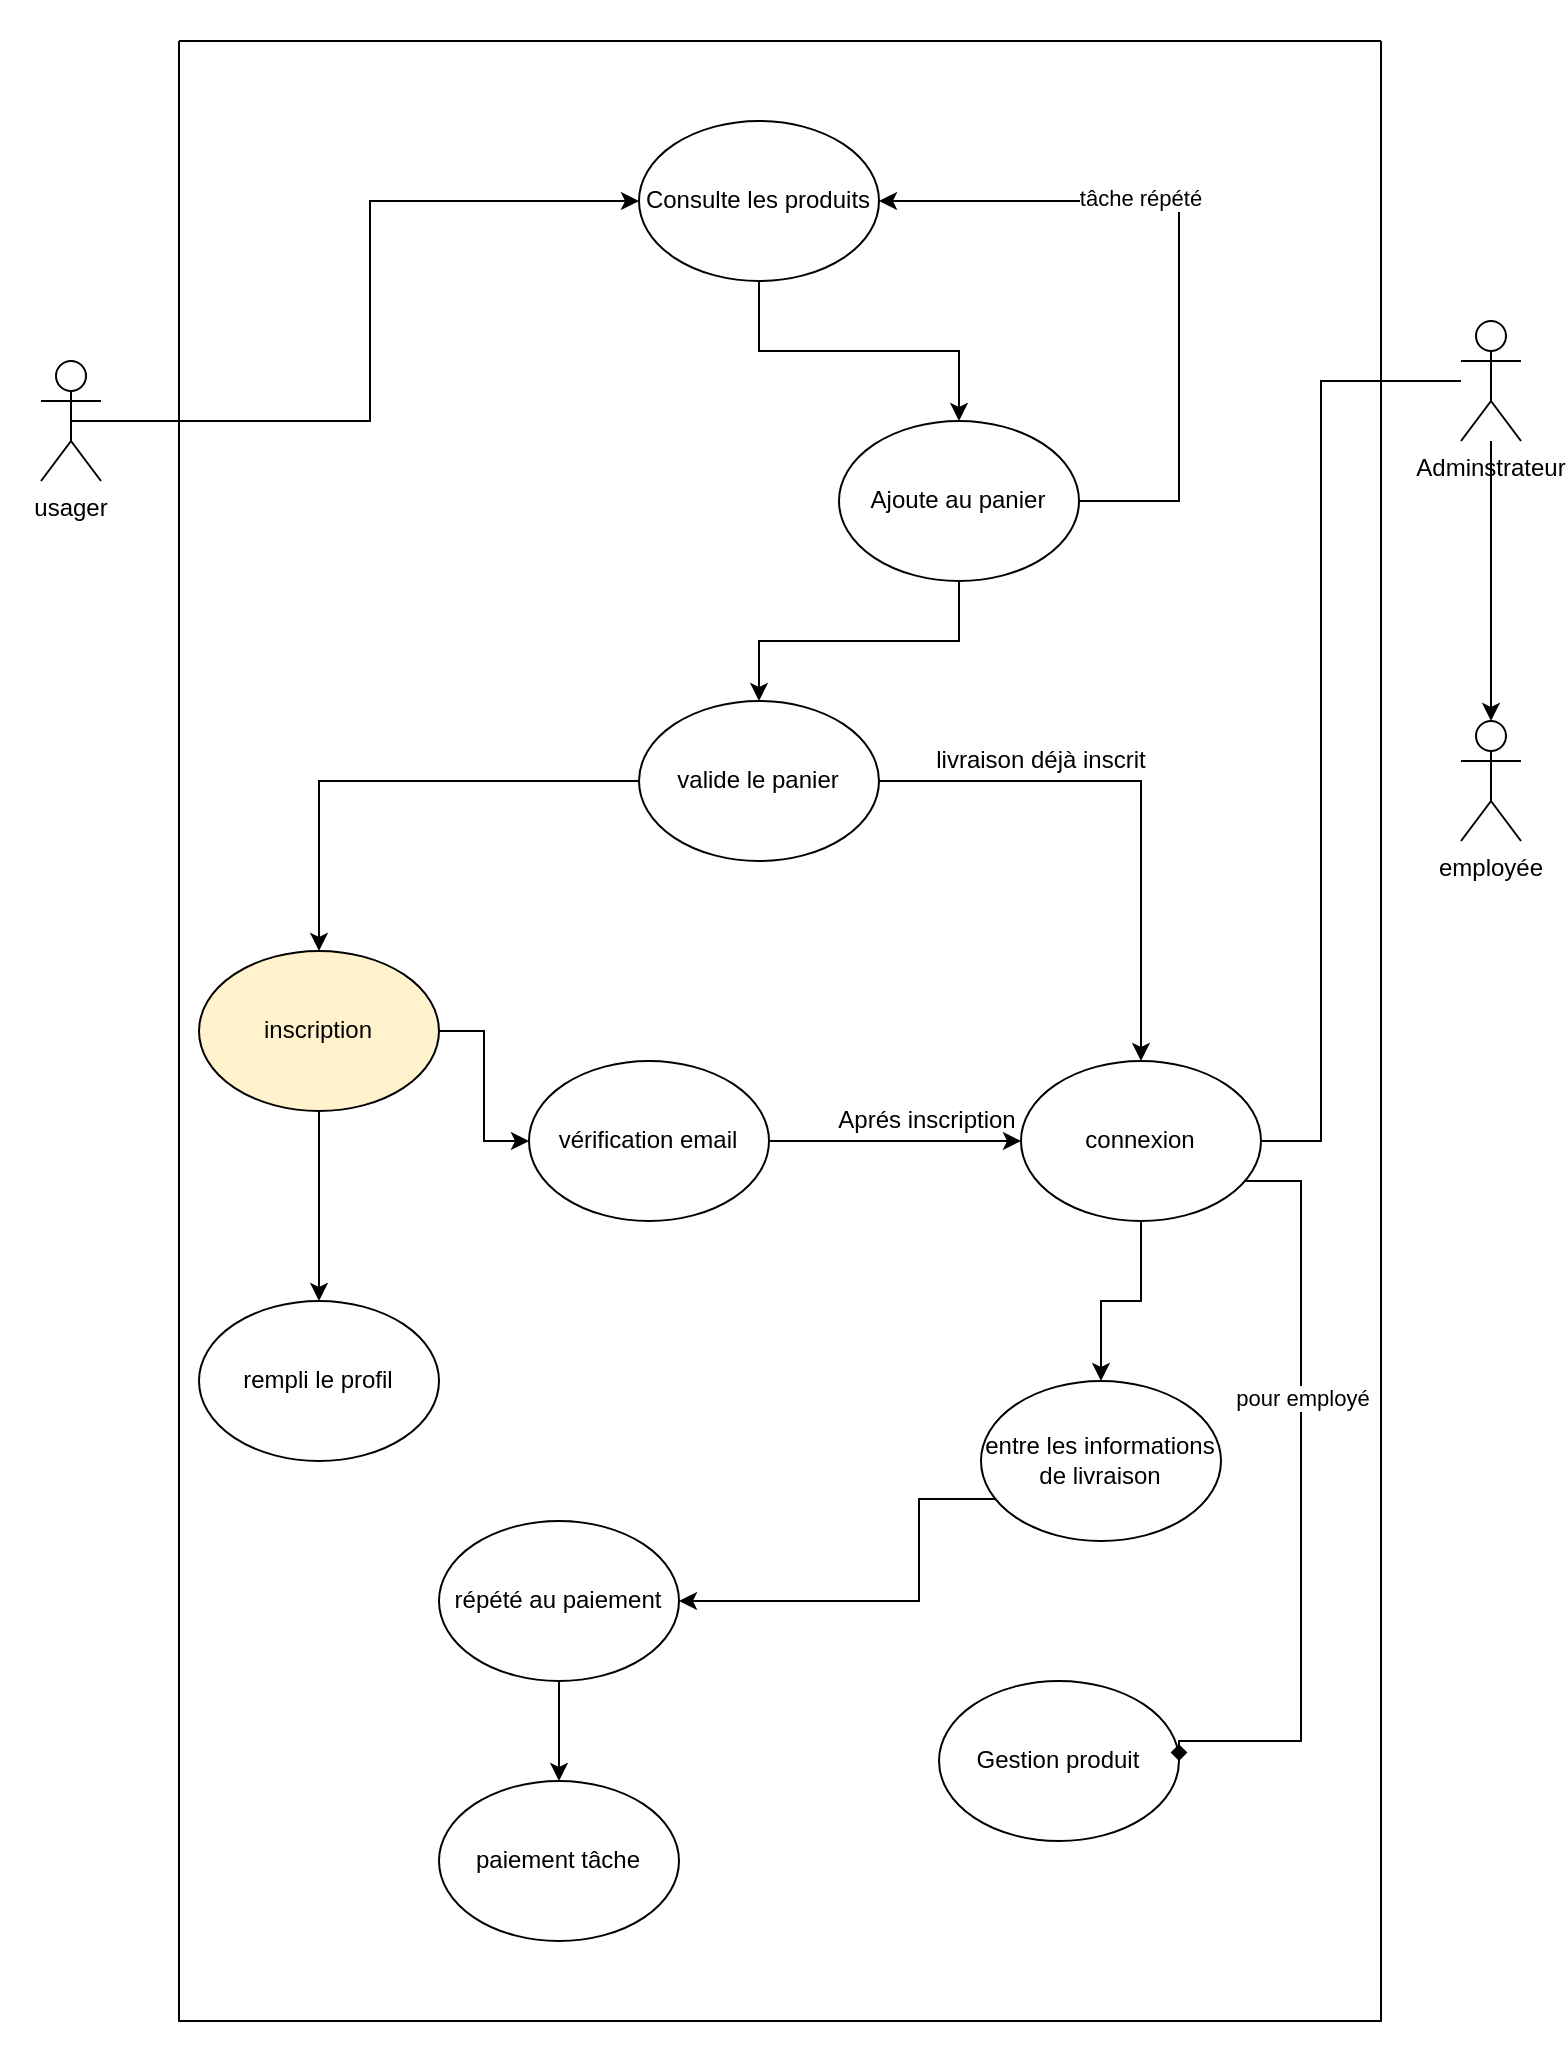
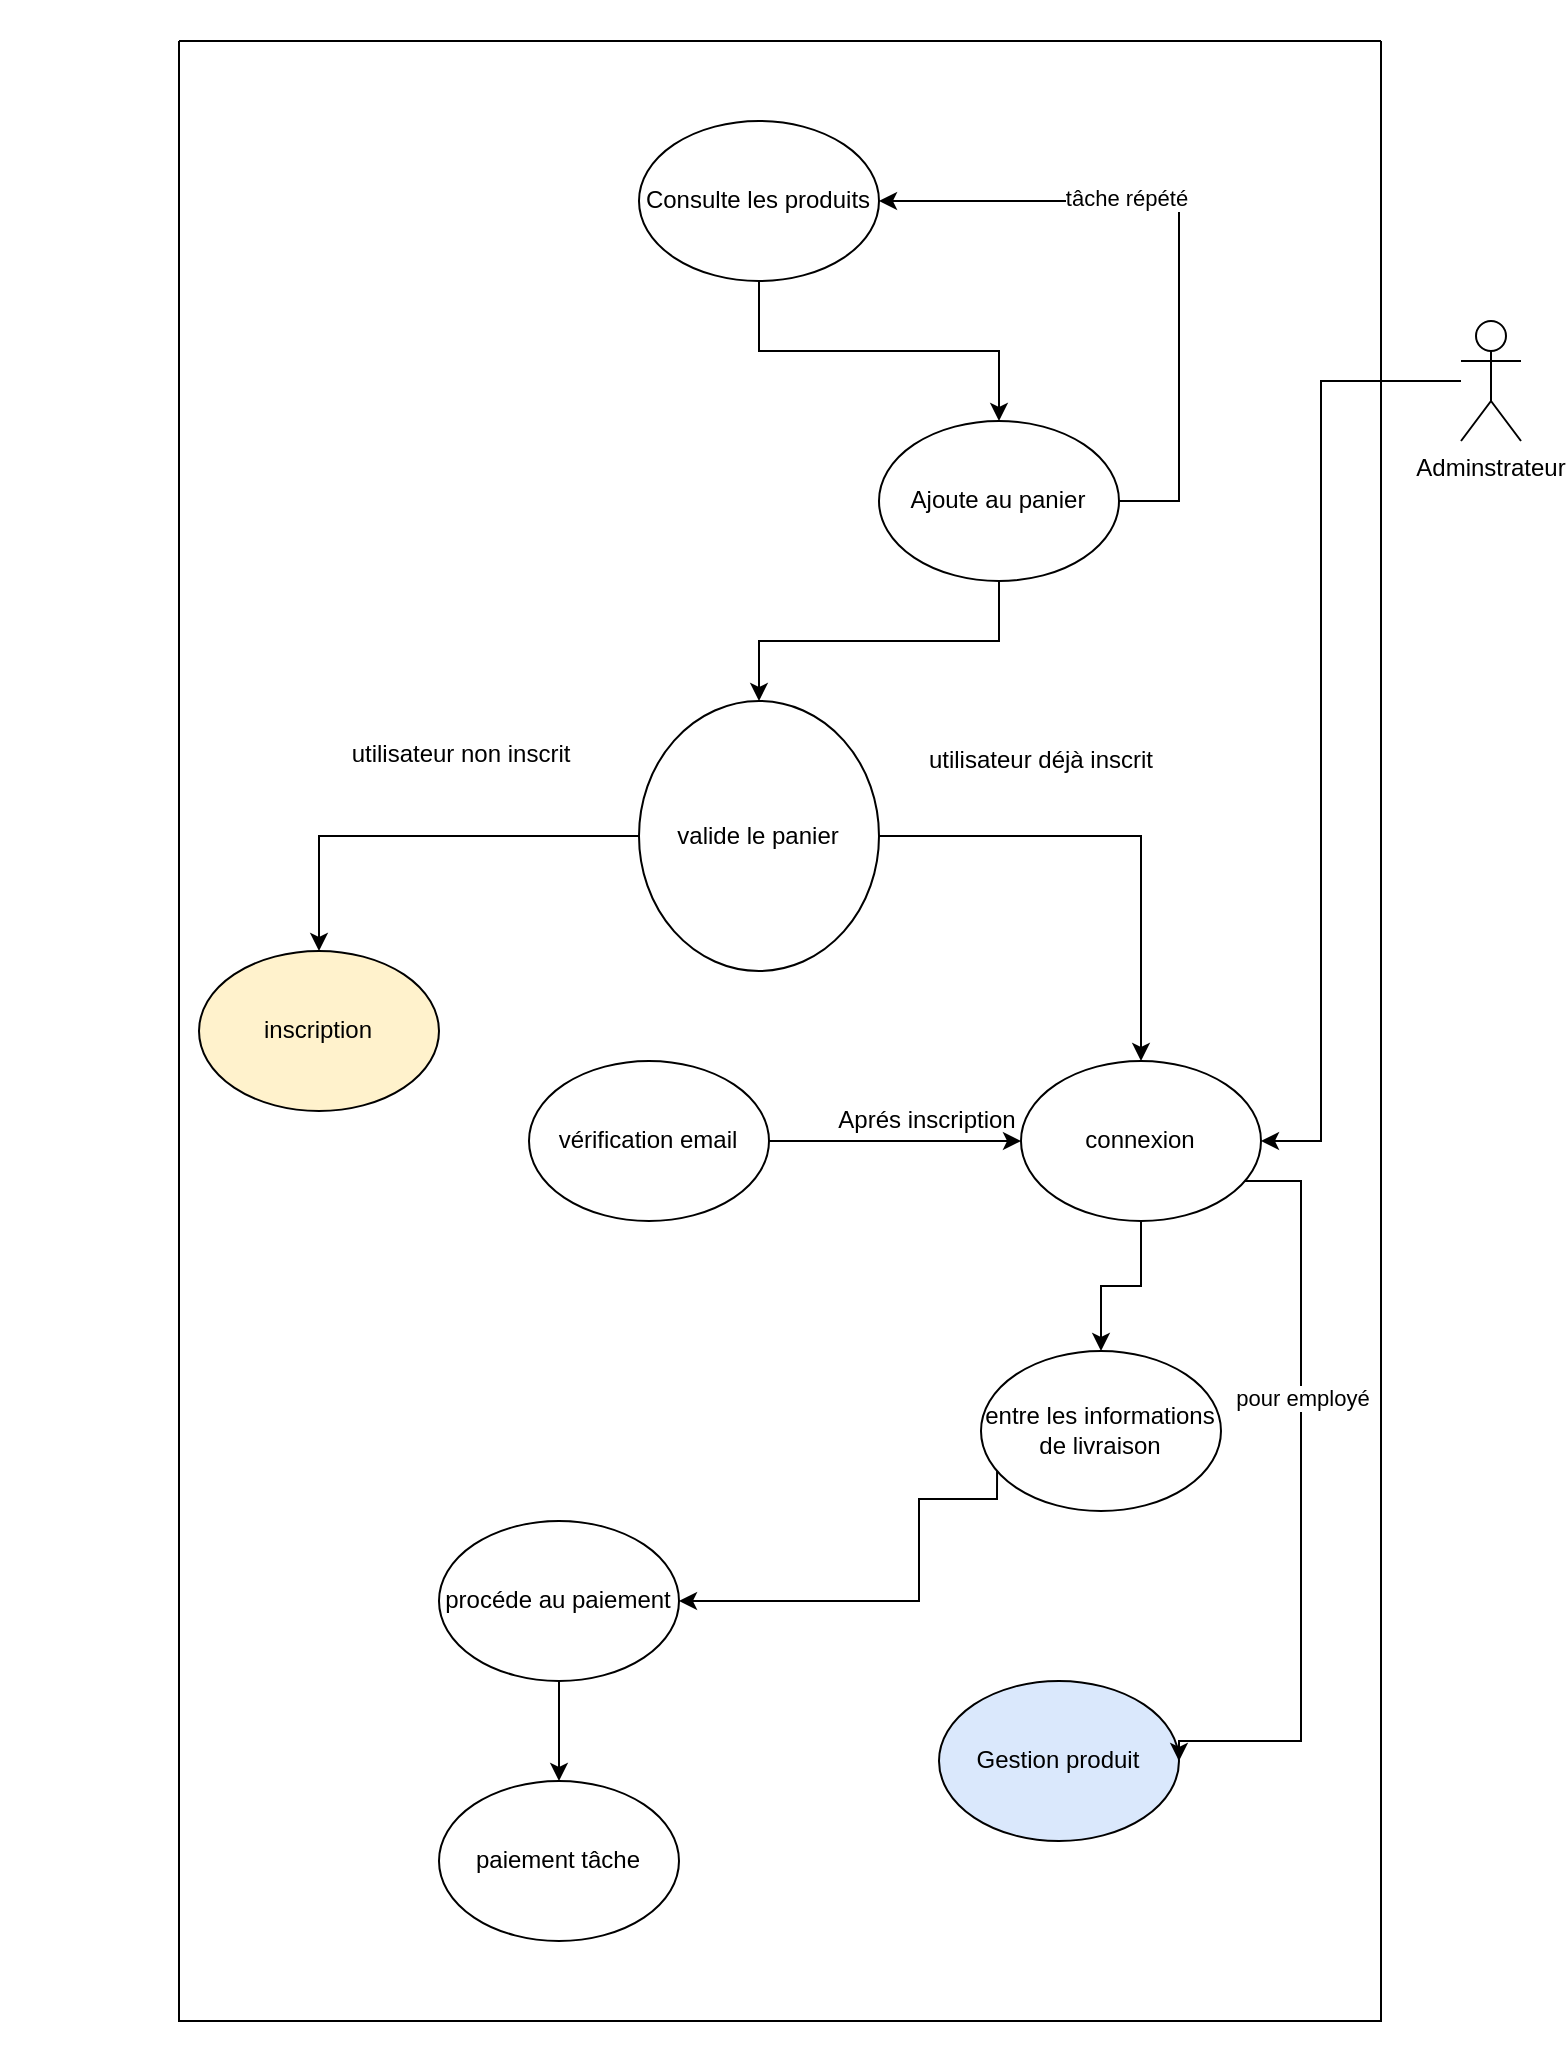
- <mxCell id="2" style="edgeStyle=orthogonalEdgeStyle;rounded=0;orthogonalLoop=1;jettySize=auto;html=1;exitX=0.5;exitY=0.5;exitDx=0;exitDy=0;exitPerimeter=0;entryX=0;entryY=0.5;entryDx=0;entryDy=0;" edge="1" parent="1" source="3" target="6"><mxGeometry relative="1" as="geometry" /></mxCell>
- <mxCell id="3" value="usager" style="shape=umlActor;verticalLabelPosition=bottom;verticalAlign=top;html=1;outlineConnect=0;" vertex="1" parent="1"><mxGeometry x="20" y="180" width="30" height="60" as="geometry" /></mxCell>
- <mxCell id="10" value="Ajoute au panier" style="ellipse;whiteSpace=wrap;html=1;" vertex="1" parent="4"><mxGeometry x="330" y="190" width="120" height="80" as="geometry" /></mxCell>
+ <mxCell id="10" value="Ajoute au panier" style="ellipse;whiteSpace=wrap;html=1;" vertex="1" parent="4"><mxGeometry x="350" y="190" width="120" height="80" as="geometry" /></mxCell>
- <mxCell id="31" style="edgeStyle=orthogonalEdgeStyle;rounded=0;orthogonalLoop=1;jettySize=auto;html=1;entryX=0.5;entryY=0;entryDx=0;entryDy=0;entryPerimeter=0;" edge="1" parent="1" source="33" target="30"><mxGeometry relative="1" as="geometry" /></mxCell>
+ <mxCell id="35" value="utilisateur non inscrit" style="text;html=1;align=center;verticalAlign=middle;resizable=0;points=[];autosize=1;strokeColor=none;fillColor=none;" vertex="1" parent="1"><mxGeometry x="170" y="367" width="120" height="20" as="geometry" /></mxCell>
- <mxCell id="34" value="livraison déjà inscrit" style="text;html=1;align=center;verticalAlign=middle;resizable=0;points=[];autosize=1;strokeColor=none;fillColor=none;" vertex="1" parent="1"><mxGeometry x="455" y="370" width="130" height="20" as="geometry" /></mxCell>
+ <mxCell id="34" value="utilisateur déjà inscrit" style="text;html=1;align=center;verticalAlign=middle;resizable=0;points=[];autosize=1;strokeColor=none;fillColor=none;" vertex="1" parent="1"><mxGeometry x="455" y="370" width="130" height="20" as="geometry" /></mxCell>
- <mxCell id="12" value="valide le panier" style="ellipse;whiteSpace=wrap;html=1;" vertex="1" parent="4"><mxGeometry x="230" y="330" width="120" height="80" as="geometry" /></mxCell>
+ <mxCell id="12" value="valide le panier" style="ellipse;whiteSpace=wrap;html=1;" vertex="1" parent="4"><mxGeometry x="230" y="330" width="120" height="135" as="geometry" /></mxCell>
- <mxCell id="30" value="employée" style="shape=umlActor;verticalLabelPosition=bottom;verticalAlign=top;html=1;outlineConnect=0;" vertex="1" parent="1"><mxGeometry x="730" y="360" width="30" height="60" as="geometry" /></mxCell>
- <mxCell id="14" style="edgeStyle=orthogonalEdgeStyle;rounded=0;orthogonalLoop=1;jettySize=auto;html=1;entryX=0;entryY=0.5;entryDx=0;entryDy=0;" edge="1" parent="4" source="15" target="23"><mxGeometry relative="1" as="geometry" /></mxCell>
- <mxCell id="32" style="edgeStyle=orthogonalEdgeStyle;rounded=0;orthogonalLoop=1;jettySize=auto;html=1;entryX=1;entryY=0.5;entryDx=0;entryDy=0;endArrow=none;" edge="1" parent="1" source="33" target="24"><mxGeometry relative="1" as="geometry"><Array as="points"><mxPoint x="660" y="190" /><mxPoint x="660" y="570" /></Array></mxGeometry></mxCell>
+ <mxCell id="32" style="edgeStyle=orthogonalEdgeStyle;rounded=0;orthogonalLoop=1;jettySize=auto;html=1;entryX=1;entryY=0.5;entryDx=0;entryDy=0;" edge="1" parent="1" source="33" target="24"><mxGeometry relative="1" as="geometry"><Array as="points"><mxPoint x="660" y="190" /><mxPoint x="660" y="570" /></Array></mxGeometry></mxCell>
- <mxCell id="13" style="edgeStyle=orthogonalEdgeStyle;rounded=0;orthogonalLoop=1;jettySize=auto;html=1;exitX=0.5;exitY=1;exitDx=0;exitDy=0;entryX=0.5;entryY=0;entryDx=0;entryDy=0;" edge="1" parent="4" source="15" target="16"><mxGeometry relative="1" as="geometry"><Array as="points"><mxPoint x="70" y="600" /><mxPoint x="70" y="600" /></Array></mxGeometry></mxCell>
- <mxCell id="16" value="rempli le profil" style="ellipse;whiteSpace=wrap;html=1;" vertex="1" parent="4"><mxGeometry x="10" y="630" width="120" height="80" as="geometry" /></mxCell>
- <mxCell id="18" value="entre les informations de livraison" style="ellipse;whiteSpace=wrap;html=1;" vertex="1" parent="4"><mxGeometry x="401" y="670" width="120" height="80" as="geometry" /></mxCell>
+ <mxCell id="18" value="entre les informations de livraison" style="ellipse;whiteSpace=wrap;html=1;" vertex="1" parent="4"><mxGeometry x="401" y="655" width="120" height="80" as="geometry" /></mxCell>
- <mxCell id="20" value="répété au paiement" style="ellipse;whiteSpace=wrap;html=1;" vertex="1" parent="4"><mxGeometry x="130" y="740" width="120" height="80" as="geometry" /></mxCell>
+ <mxCell id="20" value="procéde au paiement" style="ellipse;whiteSpace=wrap;html=1;" vertex="1" parent="4"><mxGeometry x="130" y="740" width="120" height="80" as="geometry" /></mxCell>
- <mxCell id="27" style="edgeStyle=orthogonalEdgeStyle;rounded=0;orthogonalLoop=1;jettySize=auto;html=1;entryX=1;entryY=0.5;entryDx=0;entryDy=0;endArrow=diamond;" edge="1" parent="4" source="24" target="21"><mxGeometry relative="1" as="geometry"><Array as="points"><mxPoint x="561" y="570" /><mxPoint x="561" y="850" /><mxPoint x="500" y="850" /></Array></mxGeometry></mxCell>
+ <mxCell id="27" style="edgeStyle=orthogonalEdgeStyle;rounded=0;orthogonalLoop=1;jettySize=auto;html=1;entryX=1;entryY=0.5;entryDx=0;entryDy=0;" edge="1" parent="4" source="24" target="21"><mxGeometry relative="1" as="geometry"><Array as="points"><mxPoint x="561" y="570" /><mxPoint x="561" y="850" /><mxPoint x="500" y="850" /></Array></mxGeometry></mxCell>
- <mxCell id="21" value="Gestion produit" style="ellipse;whiteSpace=wrap;html=1;" vertex="1" parent="4"><mxGeometry x="380" y="820" width="120" height="80" as="geometry" /></mxCell>
+ <mxCell id="21" value="Gestion produit" style="ellipse;whiteSpace=wrap;html=1;fillColor=#dae8fc;" vertex="1" parent="4"><mxGeometry x="380" y="820" width="120" height="80" as="geometry" /></mxCell>
